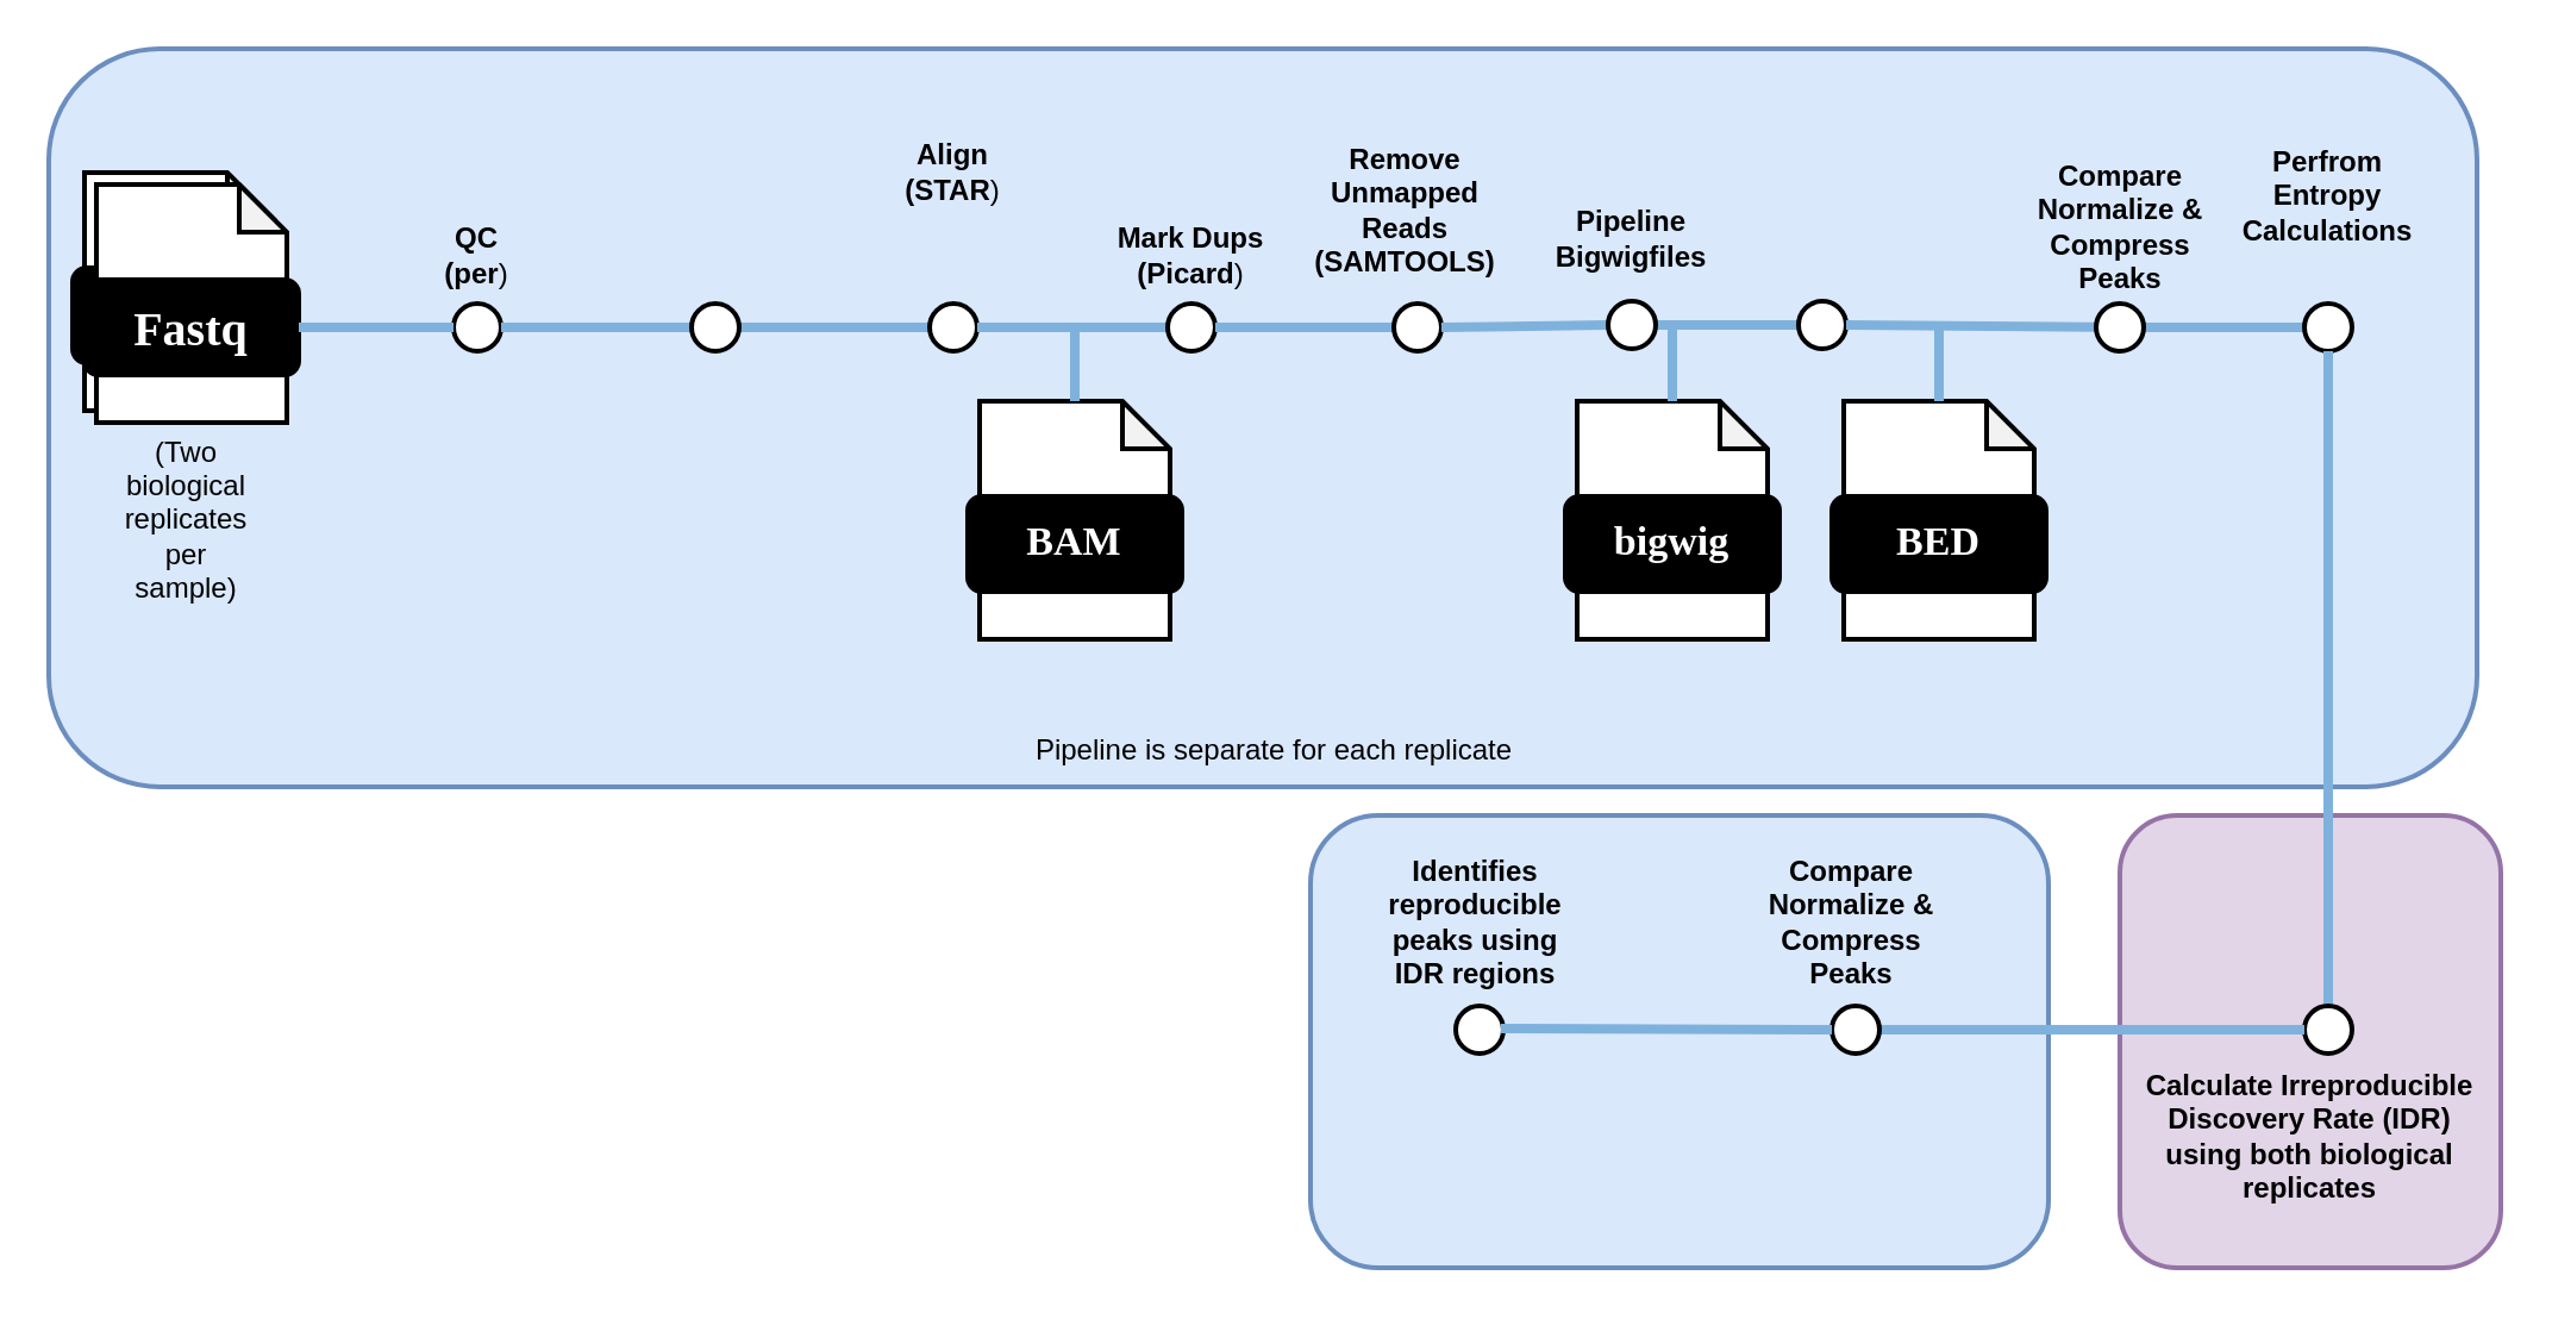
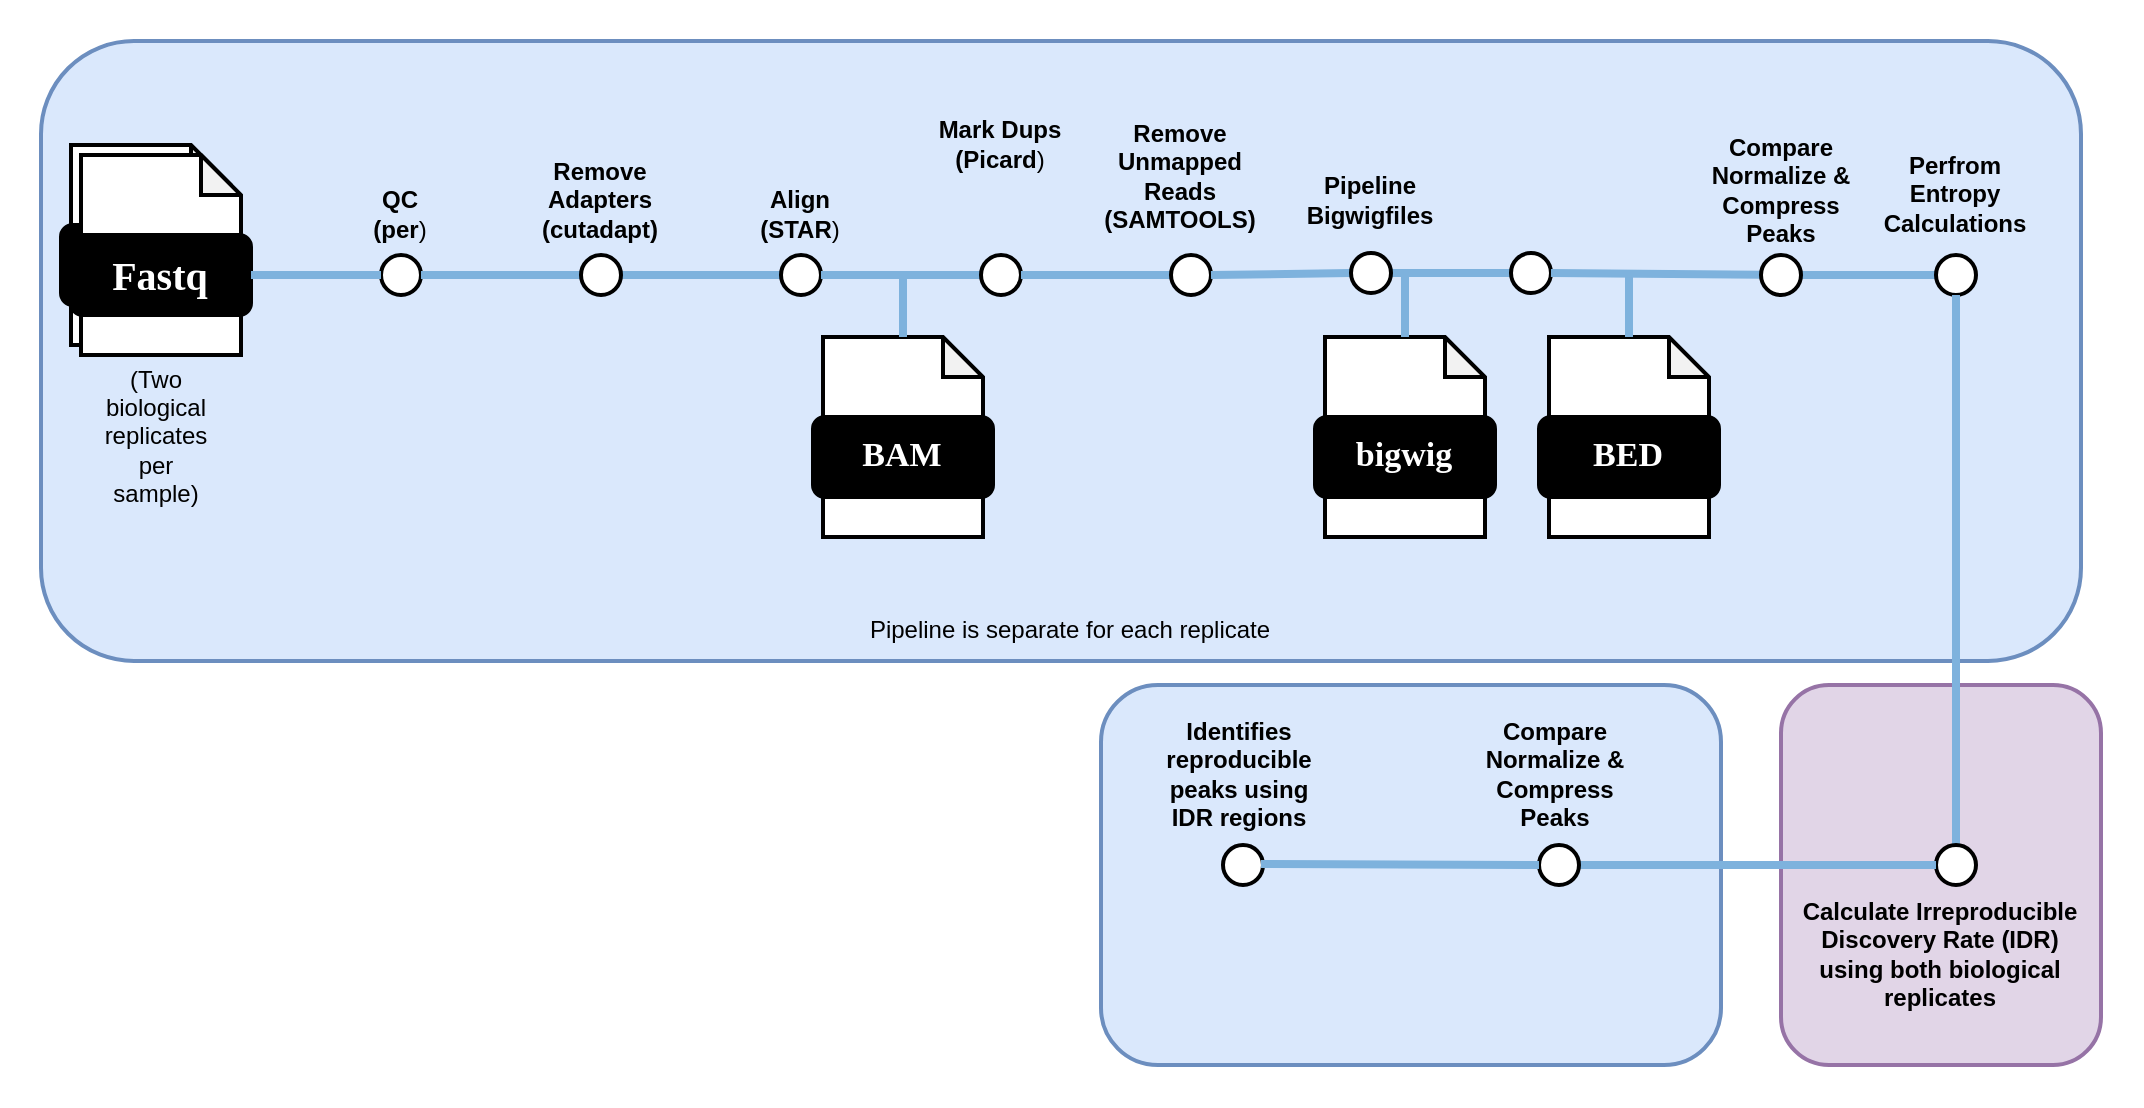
- <mxCell id="15" value="&lt;div&gt;&lt;b&gt;Align&lt;/b&gt;&lt;/div&gt;&lt;div&gt;&lt;b&gt;(STAR&lt;/b&gt;)&lt;/div&gt;" style="text;html=1;align=center;verticalAlign=middle;whiteSpace=wrap;rounded=0;" parent="1" vertex="1"><mxGeometry x="370" y="57" width="60" height="30" as="geometry" /></mxCell>
+ <mxCell id="15" value="&lt;div&gt;&lt;b&gt;Align&lt;/b&gt;&lt;/div&gt;&lt;div&gt;&lt;b&gt;(STAR&lt;/b&gt;)&lt;/div&gt;" style="text;html=1;align=center;verticalAlign=middle;whiteSpace=wrap;rounded=0;" parent="1" vertex="1"><mxGeometry x="370" y="92" width="60" height="30" as="geometry" /></mxCell>
- <mxCell id="47" value="&lt;b&gt;Perfrom Entropy Calculations&lt;/b&gt;" style="text;html=1;align=center;verticalAlign=middle;whiteSpace=wrap;rounded=0;" parent="1" vertex="1"><mxGeometry x="940" y="67" width="75" height="30" as="geometry" /></mxCell>
+ <mxCell id="47" value="&lt;b&gt;Perfrom Entropy Calculations&lt;/b&gt;" style="text;html=1;align=center;verticalAlign=middle;whiteSpace=wrap;rounded=0;" parent="1" vertex="1"><mxGeometry x="940" y="82" width="75" height="30" as="geometry" /></mxCell>
+ <mxCell id="12" value="&lt;div&gt;&lt;b&gt;Remove&lt;br&gt;Adapters&lt;/b&gt;&lt;br&gt;&lt;/div&gt;&lt;div&gt;&lt;b&gt;(cutadapt)&lt;/b&gt;&lt;br&gt;&lt;/div&gt;" style="text;html=1;align=center;verticalAlign=middle;whiteSpace=wrap;rounded=0;" parent="1" vertex="1"><mxGeometry x="270" y="85" width="60" height="30" as="geometry" /></mxCell>
- <mxCell id="21" value="&lt;b&gt;Mark Dups&lt;/b&gt;&lt;br&gt;&lt;div&gt;&lt;b&gt;(Picard&lt;/b&gt;)&lt;/div&gt;" style="text;html=1;align=center;verticalAlign=middle;whiteSpace=wrap;rounded=0;" parent="1" vertex="1"><mxGeometry x="465" y="92" width="70" height="30" as="geometry" /></mxCell>
+ <mxCell id="21" value="&lt;b&gt;Mark Dups&lt;/b&gt;&lt;br&gt;&lt;div&gt;&lt;b&gt;(Picard&lt;/b&gt;)&lt;/div&gt;" style="text;html=1;align=center;verticalAlign=middle;whiteSpace=wrap;rounded=0;" parent="1" vertex="1"><mxGeometry x="465" y="57" width="70" height="30" as="geometry" /></mxCell>
